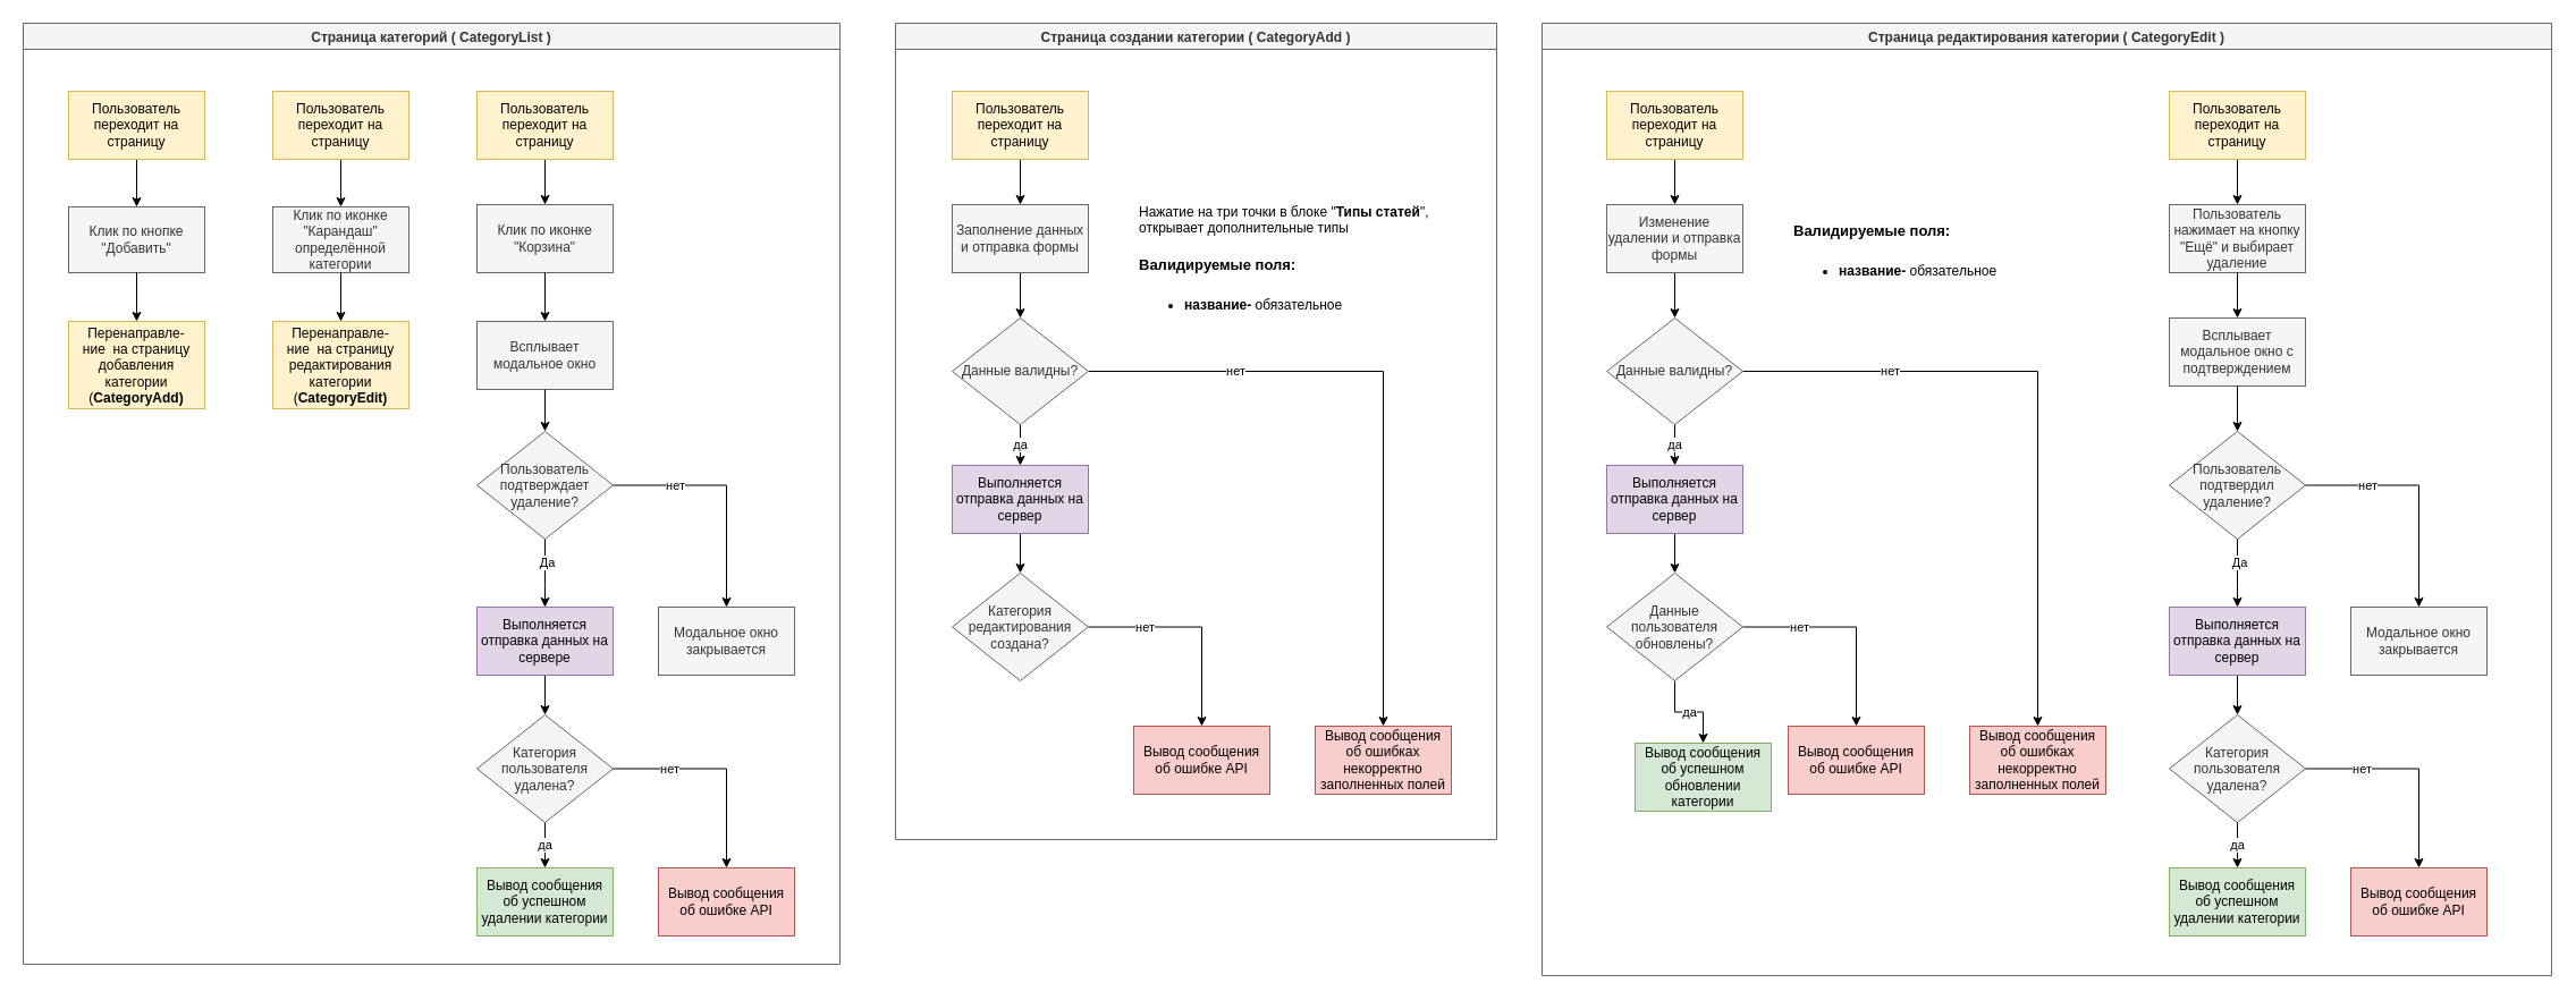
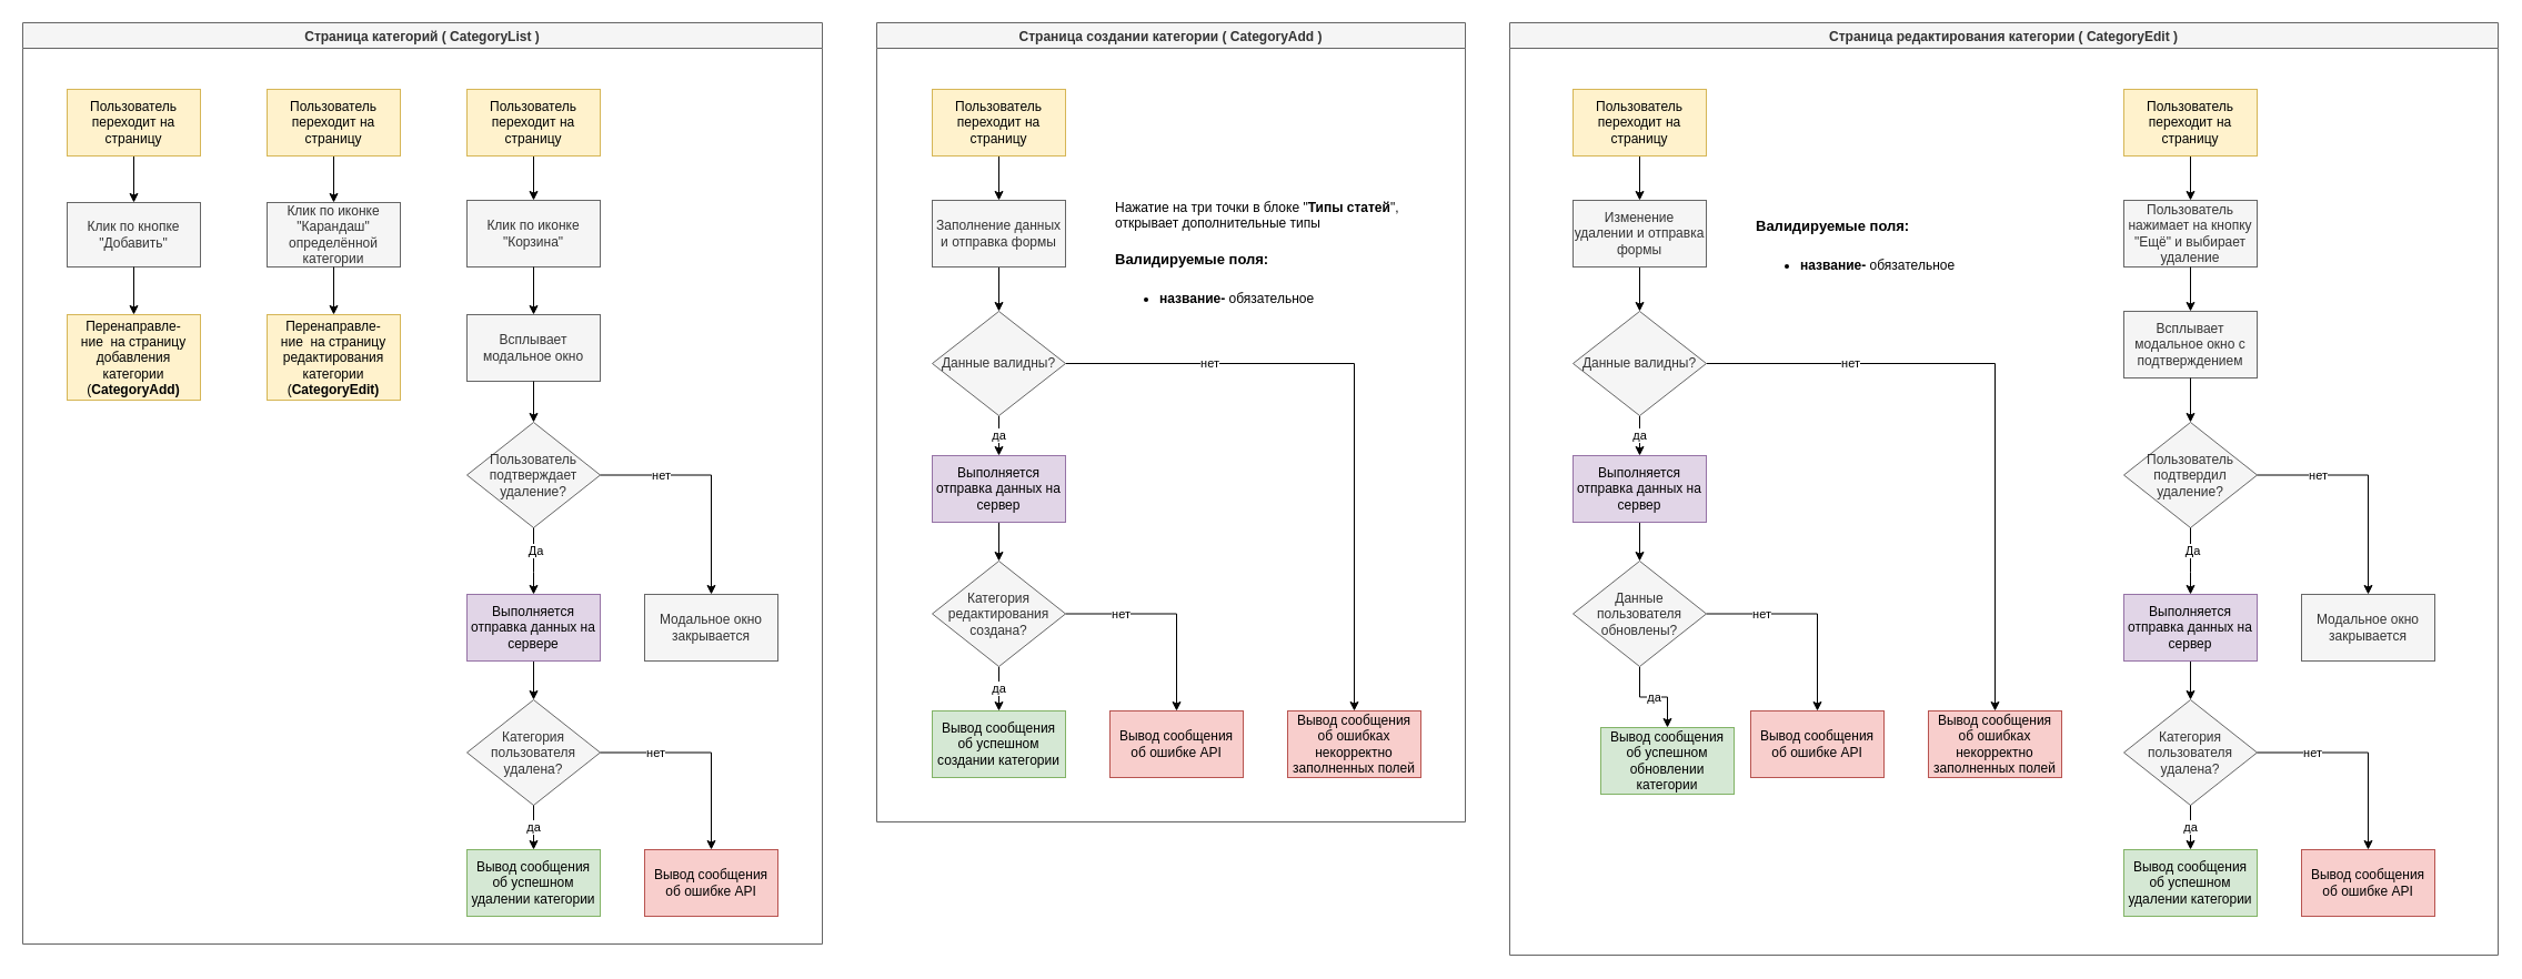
+ <mxCell id="34" value="да" style="edgeStyle=orthogonalEdgeStyle;rounded=0;orthogonalLoop=1;jettySize=auto;html=1;exitX=1;exitY=0.5;exitDx=0;exitDy=0;entryX=0.5;entryY=0;entryDx=0;entryDy=0;" edge="1" parent="31" source="36" target="40"><mxGeometry relative="1" as="geometry" /></mxCell>
+ <mxCell id="40" value="Вывод сообщения об успешном создании категории" style="rounded=0;whiteSpace=wrap;html=1;fillColor=#d5e8d4;strokeColor=#82b366;" vertex="1" parent="31"><mxGeometry x="50" y="620" width="120" height="60" as="geometry" /></mxCell>
